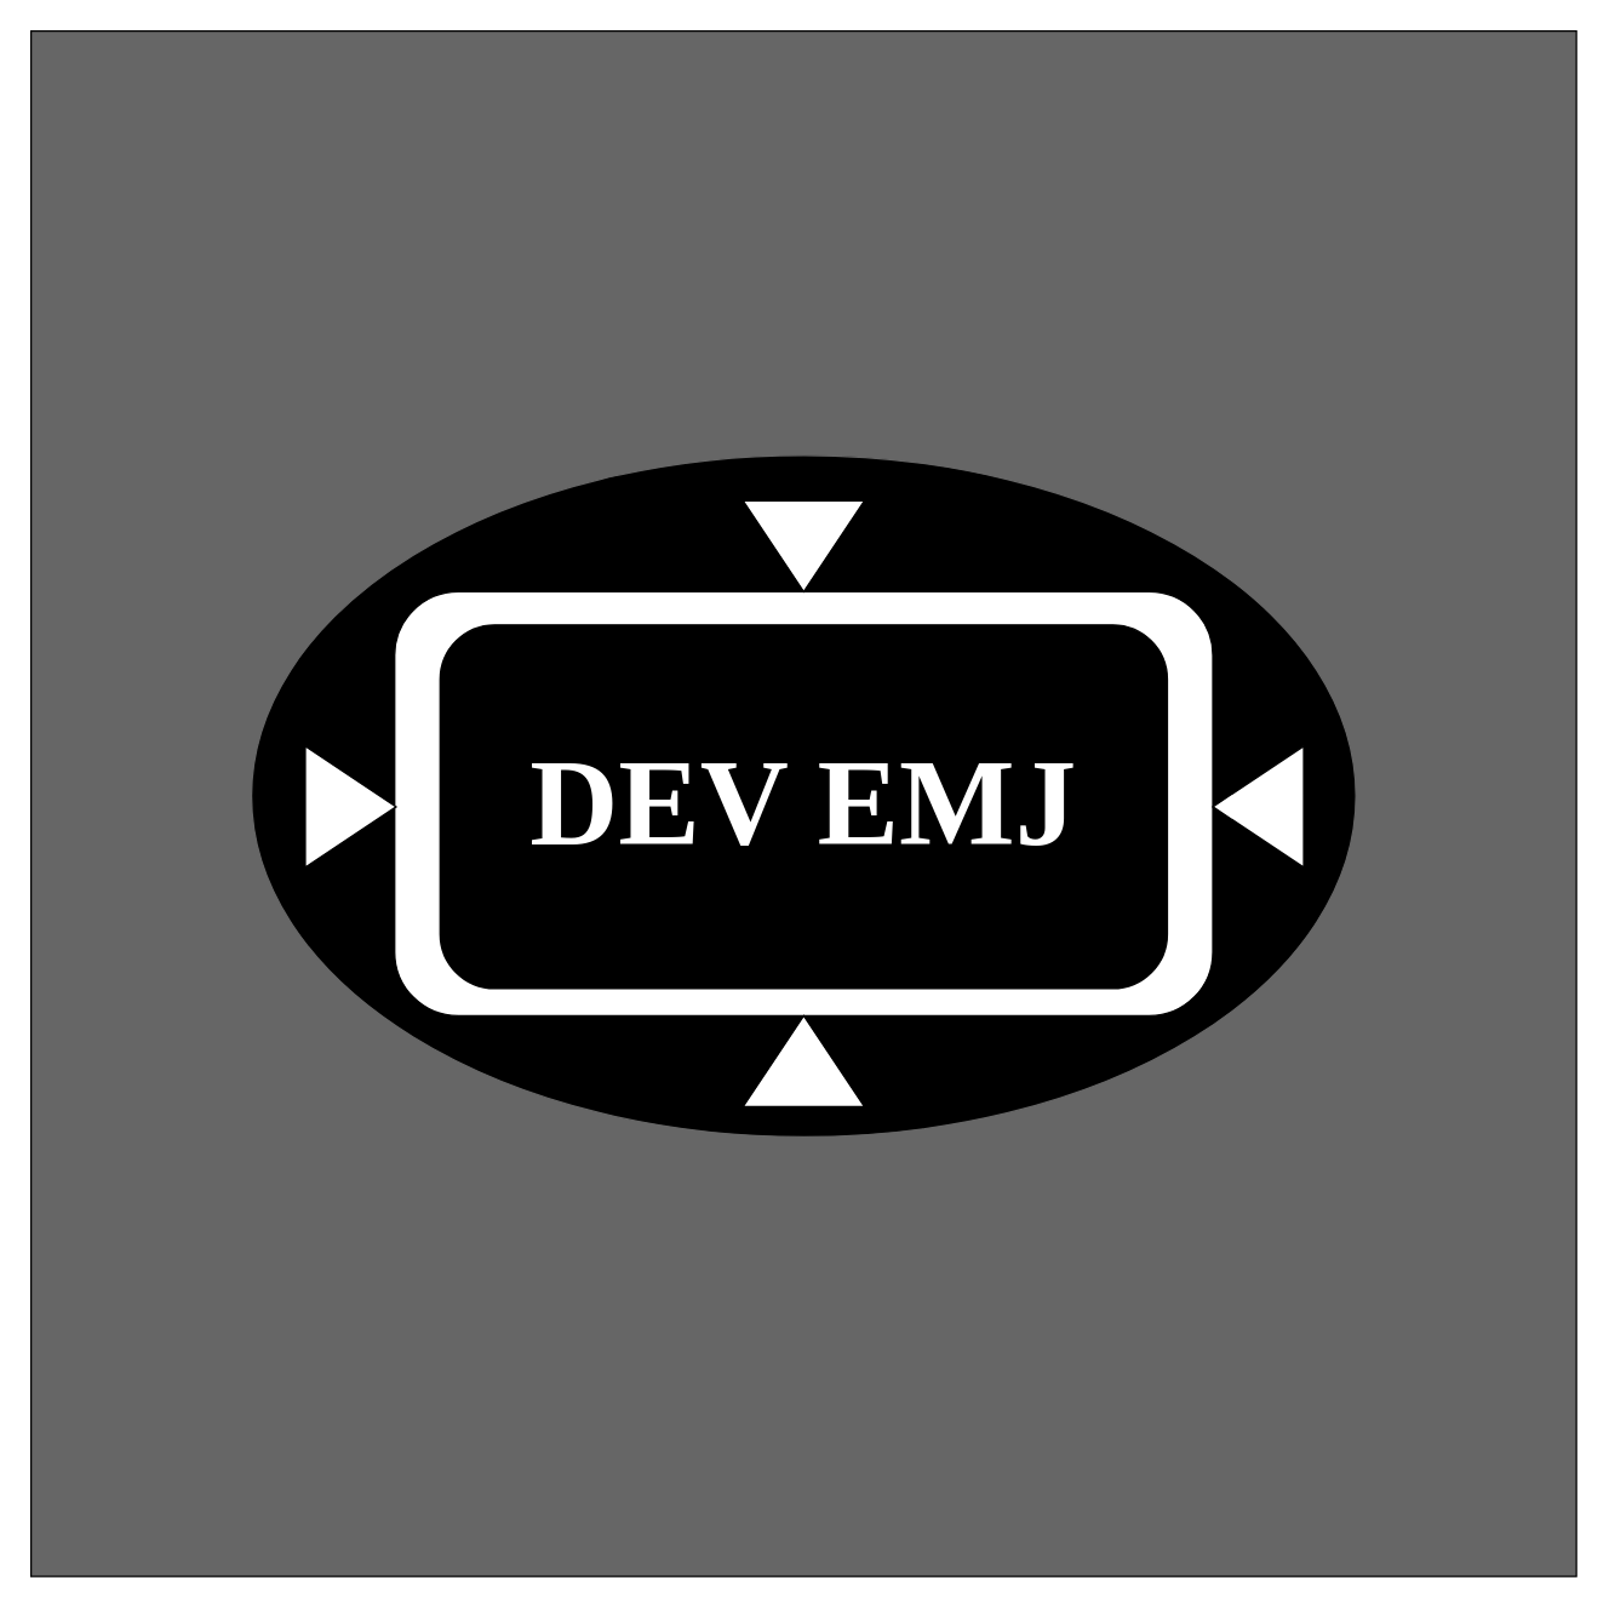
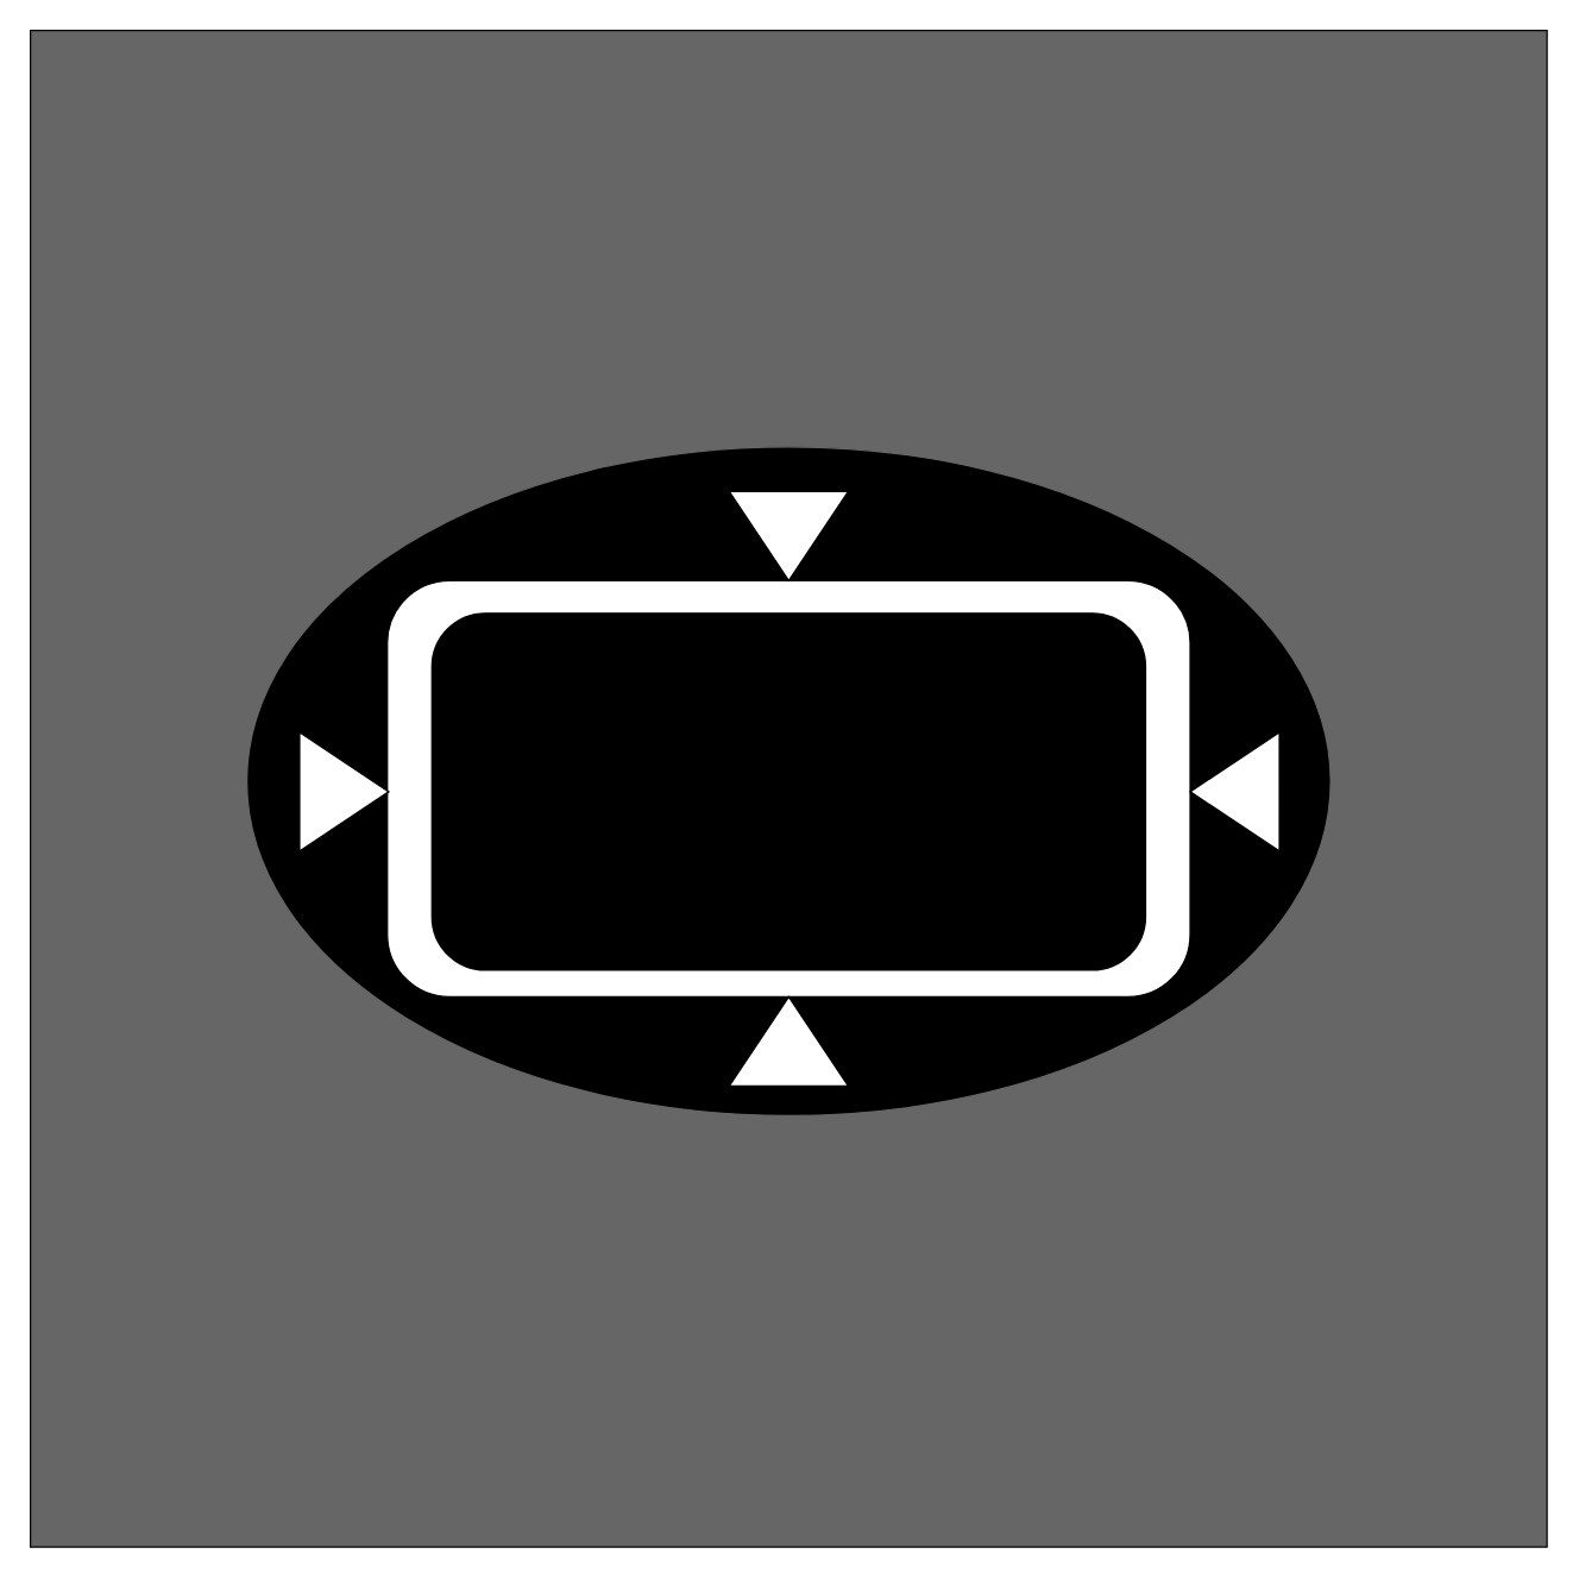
- <mxCell id="6" value="&lt;font face=&quot;Comic Sans MS&quot; style=&quot;font-size: 81px;&quot; color=&quot;#ffffff&quot;&gt;&lt;b style=&quot;&quot;&gt;DEV EMJ&lt;/b&gt;&lt;/font&gt;" style="text;html=1;align=center;verticalAlign=middle;whiteSpace=wrap;rounded=0;" vertex="1" parent="1"><mxGeometry x="340" y="460" width="380" height="140" as="geometry" /></mxCell>
